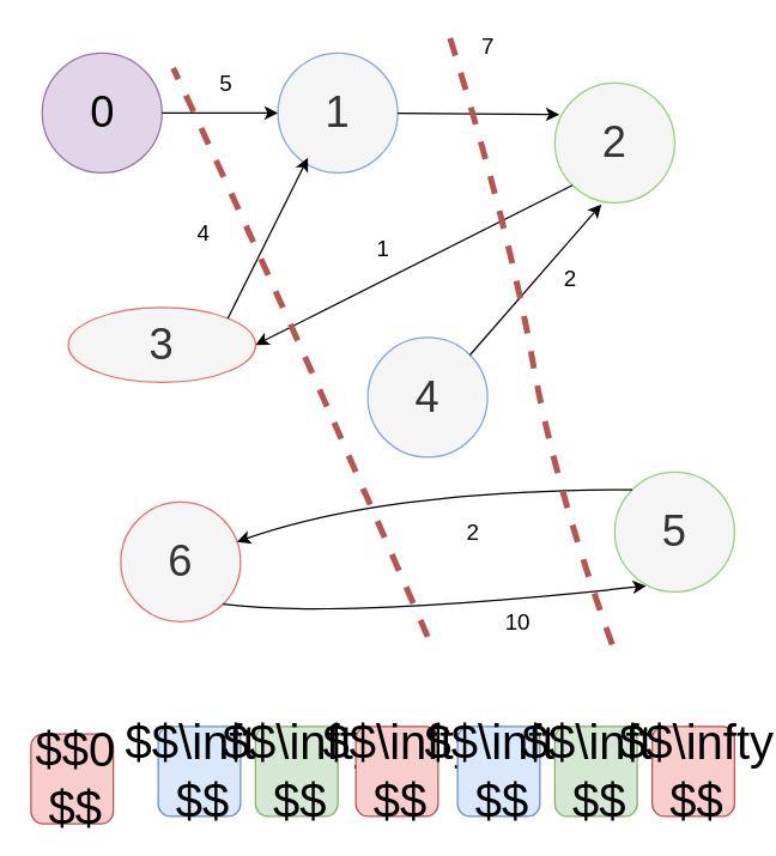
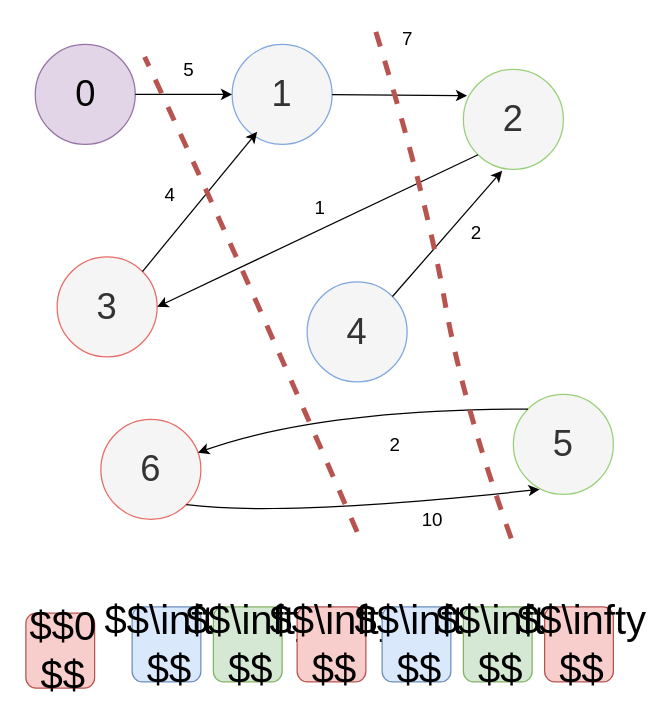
- <mxCell id="5" value="3" style="ellipse;whiteSpace=wrap;html=1;aspect=fixed;fontSize=29;fillColor=#f5f5f5;strokeColor=#EA6B66;fontColor=#333333;" parent="1" vertex="1"><mxGeometry x="45" y="205" width="125" height="50" as="geometry" /></mxCell>
+ <mxCell id="5" value="3" style="ellipse;whiteSpace=wrap;html=1;aspect=fixed;fontSize=29;fillColor=#f5f5f5;strokeColor=#EA6B66;fontColor=#333333;" parent="1" vertex="1"><mxGeometry x="45" y="205" width="80" height="80" as="geometry" /></mxCell>
